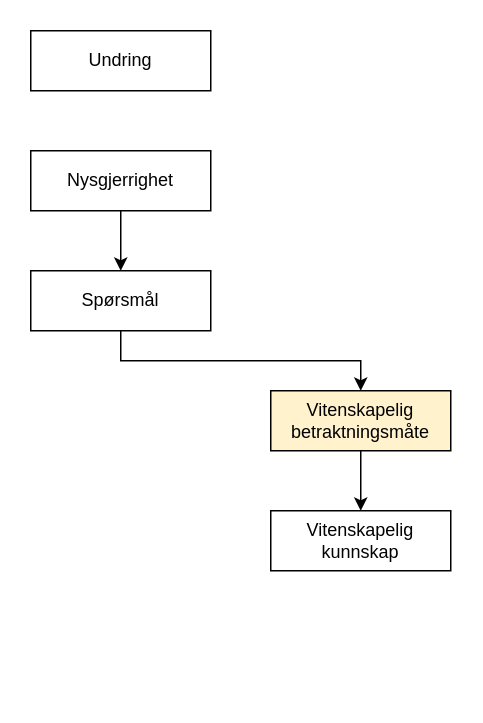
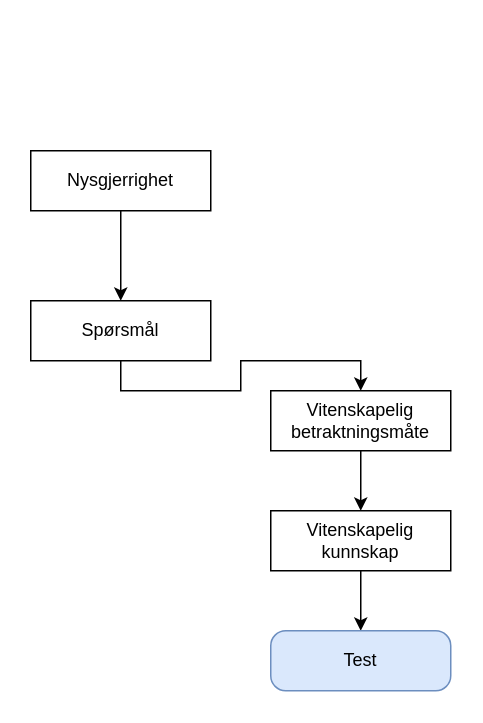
- <mxCell id="2" value="Undring" style="rounded=0;whiteSpace=wrap;html=1;" vertex="1" parent="1"><mxGeometry x="20" y="20" width="120" height="40" as="geometry" /></mxCell>
- <mxCell id="6" value="Spørsmål" style="rounded=0;whiteSpace=wrap;html=1;" vertex="1" parent="1"><mxGeometry x="20" y="180" width="120" height="40" as="geometry" /></mxCell>
+ <mxCell id="6" value="Spørsmål" style="rounded=0;whiteSpace=wrap;html=1;" vertex="1" parent="1"><mxGeometry x="20" y="200" width="120" height="40" as="geometry" /></mxCell>
- <mxCell id="8" value="Vitenskapelig betraktningsmåte" style="rounded=0;whiteSpace=wrap;html=1;fillColor=#fff2cc;" vertex="1" parent="1"><mxGeometry x="180" y="260" width="120" height="40" as="geometry" /></mxCell>
+ <mxCell id="8" value="Vitenskapelig betraktningsmåte" style="rounded=0;whiteSpace=wrap;html=1;" vertex="1" parent="1"><mxGeometry x="180" y="260" width="120" height="40" as="geometry" /></mxCell>
+ <mxCell id="9" style="edgeStyle=orthogonalEdgeStyle;rounded=0;orthogonalLoop=1;jettySize=auto;html=1;exitX=0.5;exitY=1;exitDx=0;exitDy=0;entryX=0.5;entryY=0;entryDx=0;entryDy=0;" edge="1" parent="1" source="10" target="11"><mxGeometry relative="1" as="geometry" /></mxCell>
+ <mxCell id="11" value="Test" style="rounded=1;whiteSpace=wrap;html=1;fillColor=#dae8fc;strokeColor=#6c8ebf;arcSize=25;" vertex="1" parent="1"><mxGeometry x="180" y="420" width="120" height="40" as="geometry" /></mxCell>
